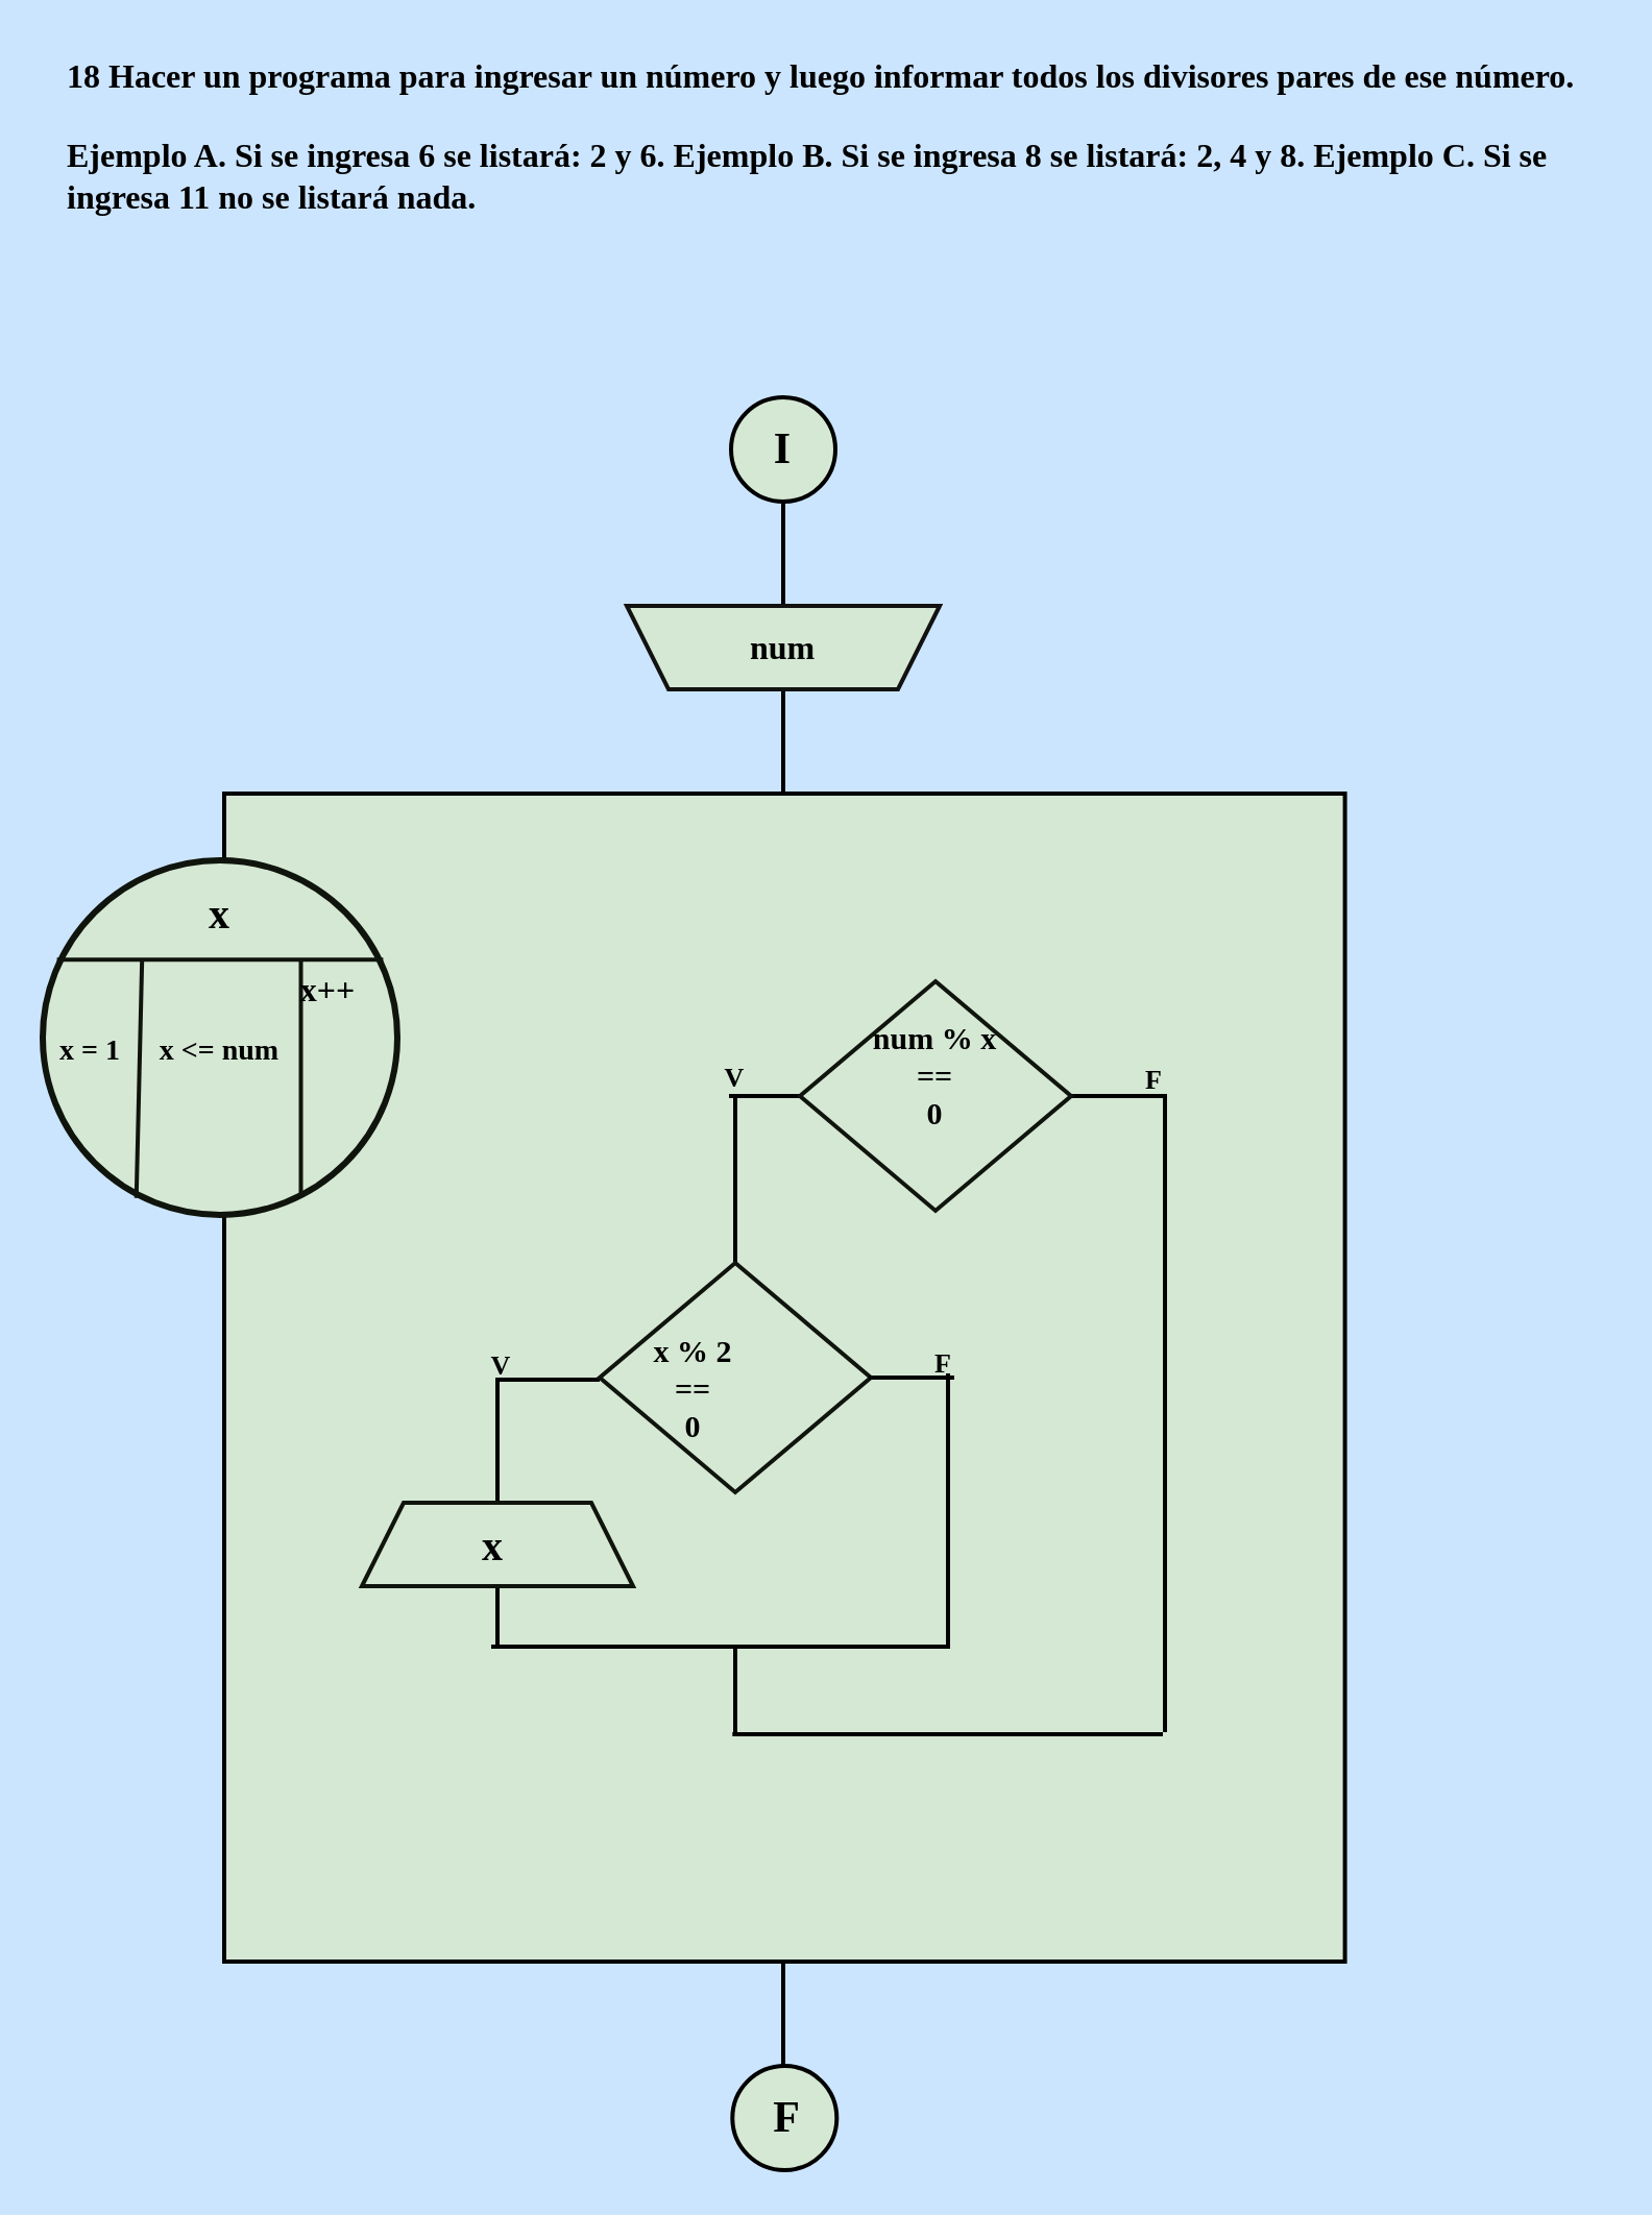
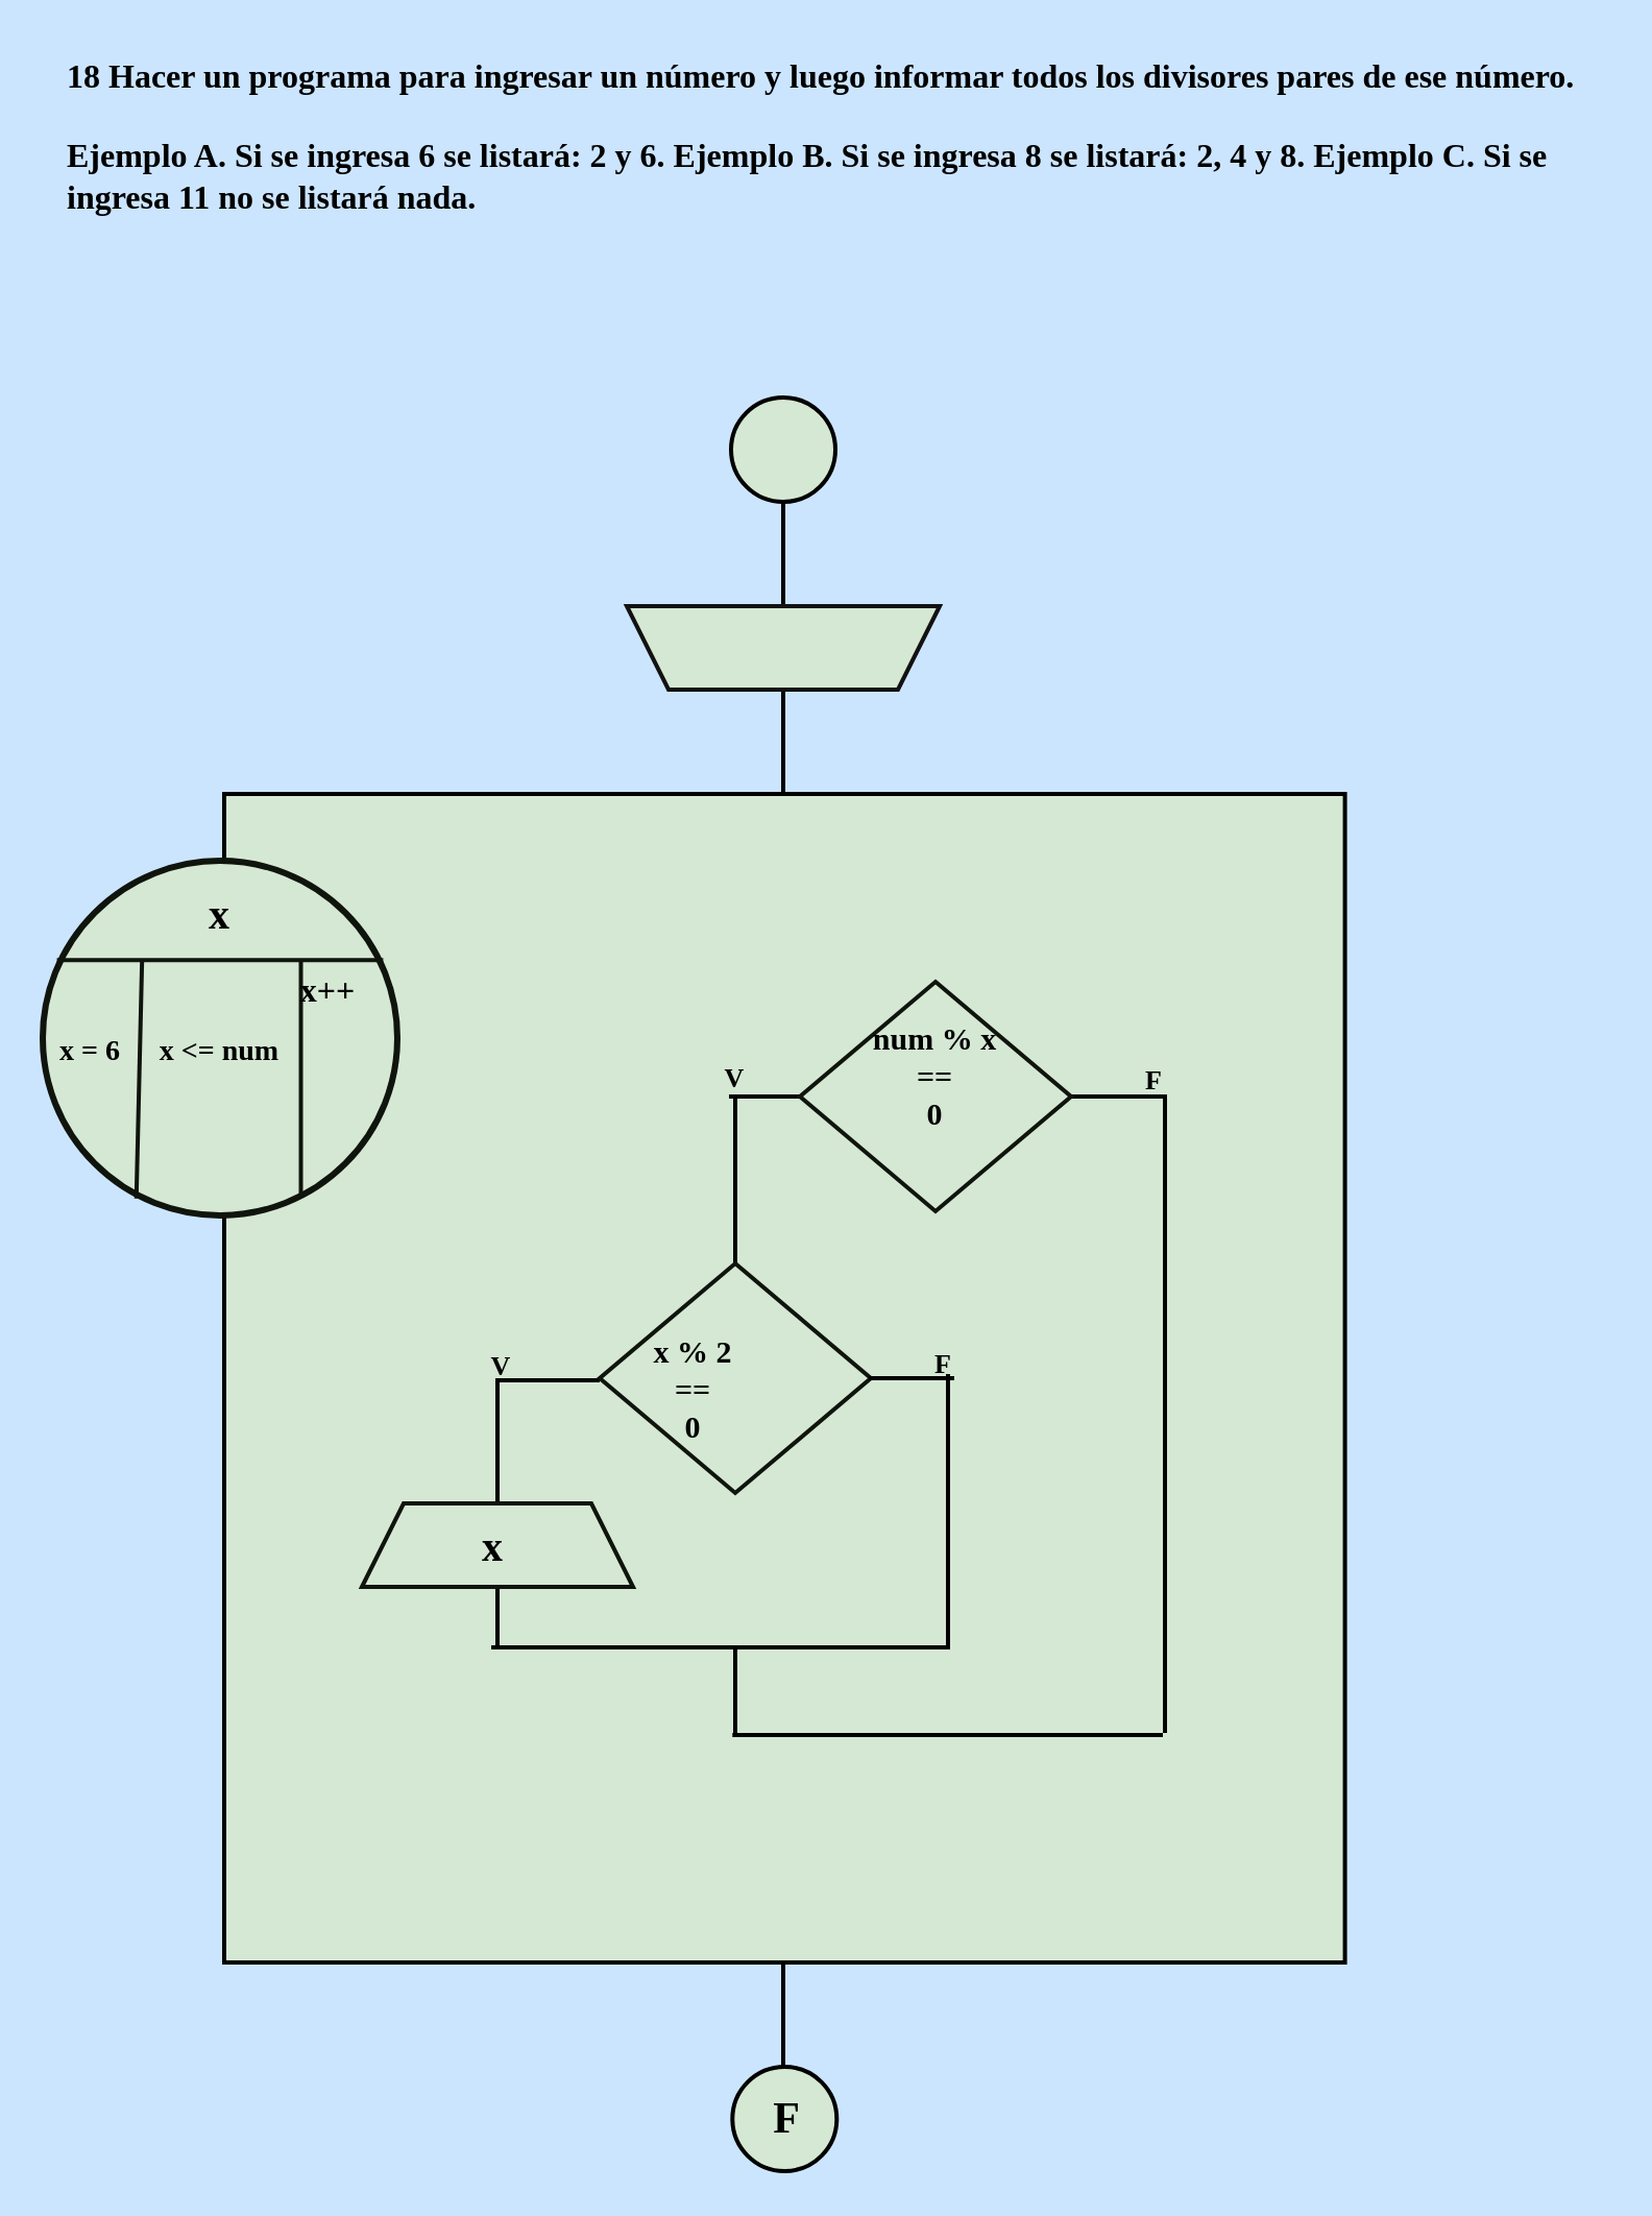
- <mxCell id="9" value="&lt;font size=&quot;1&quot; color=&quot;#000000&quot; face=&quot;Comic Sans MS&quot;&gt;&lt;b style=&quot;font-size: 21px;&quot;&gt;I&lt;/b&gt;&lt;/font&gt;" style="text;strokeColor=none;align=center;fillColor=none;html=1;verticalAlign=middle;whiteSpace=wrap;rounded=0;fontFamily=Architects Daughter;fontSource=https%3A%2F%2Ffonts.googleapis.com%2Fcss%3Ffamily%3DArchitects%2BDaughter;container=0;aspect=fixed;" vertex="1" parent="5"><mxGeometry x="55" y="5" width="40" height="40" as="geometry" /></mxCell>
- <mxCell id="11" value="&lt;font face=&quot;Comic Sans MS&quot; color=&quot;#000000&quot;&gt;&lt;span style=&quot;font-size: 16px;&quot;&gt;&lt;b&gt;num&lt;/b&gt;&lt;/span&gt;&lt;/font&gt;" style="text;strokeColor=none;align=center;fillColor=none;html=1;verticalAlign=middle;whiteSpace=wrap;rounded=0;fontFamily=Architects Daughter;fontSource=https://fonts.googleapis.com/css?family=Architects+Daughter;container=0;aspect=fixed;" vertex="1" parent="5"><mxGeometry x="45" y="105" width="60" height="30" as="geometry" /></mxCell>
- <mxCell id="43" value="&lt;font size=&quot;1&quot; face=&quot;Comic Sans MS&quot; color=&quot;#000000&quot;&gt;&lt;b style=&quot;font-size: 14px;&quot;&gt;x = 1&lt;/b&gt;&lt;/font&gt;" style="text;strokeColor=none;align=center;fillColor=none;html=1;verticalAlign=middle;whiteSpace=wrap;rounded=0;fontFamily=Architects Daughter;fontSource=https://fonts.googleapis.com/css?family=Architects+Daughter;container=0;" vertex="1" parent="37"><mxGeometry x="3" y="82" width="40" height="20" as="geometry" /></mxCell>
+ <mxCell id="43" value="&lt;font size=&quot;1&quot; face=&quot;Comic Sans MS&quot; color=&quot;#000000&quot;&gt;&lt;b style=&quot;font-size: 14px;&quot;&gt;x = 6&lt;/b&gt;&lt;/font&gt;" style="text;strokeColor=none;align=center;fillColor=none;html=1;verticalAlign=middle;whiteSpace=wrap;rounded=0;fontFamily=Architects Daughter;fontSource=https://fonts.googleapis.com/css?family=Architects+Daughter;container=0;" vertex="1" parent="37"><mxGeometry x="3" y="82" width="40" height="20" as="geometry" /></mxCell>
